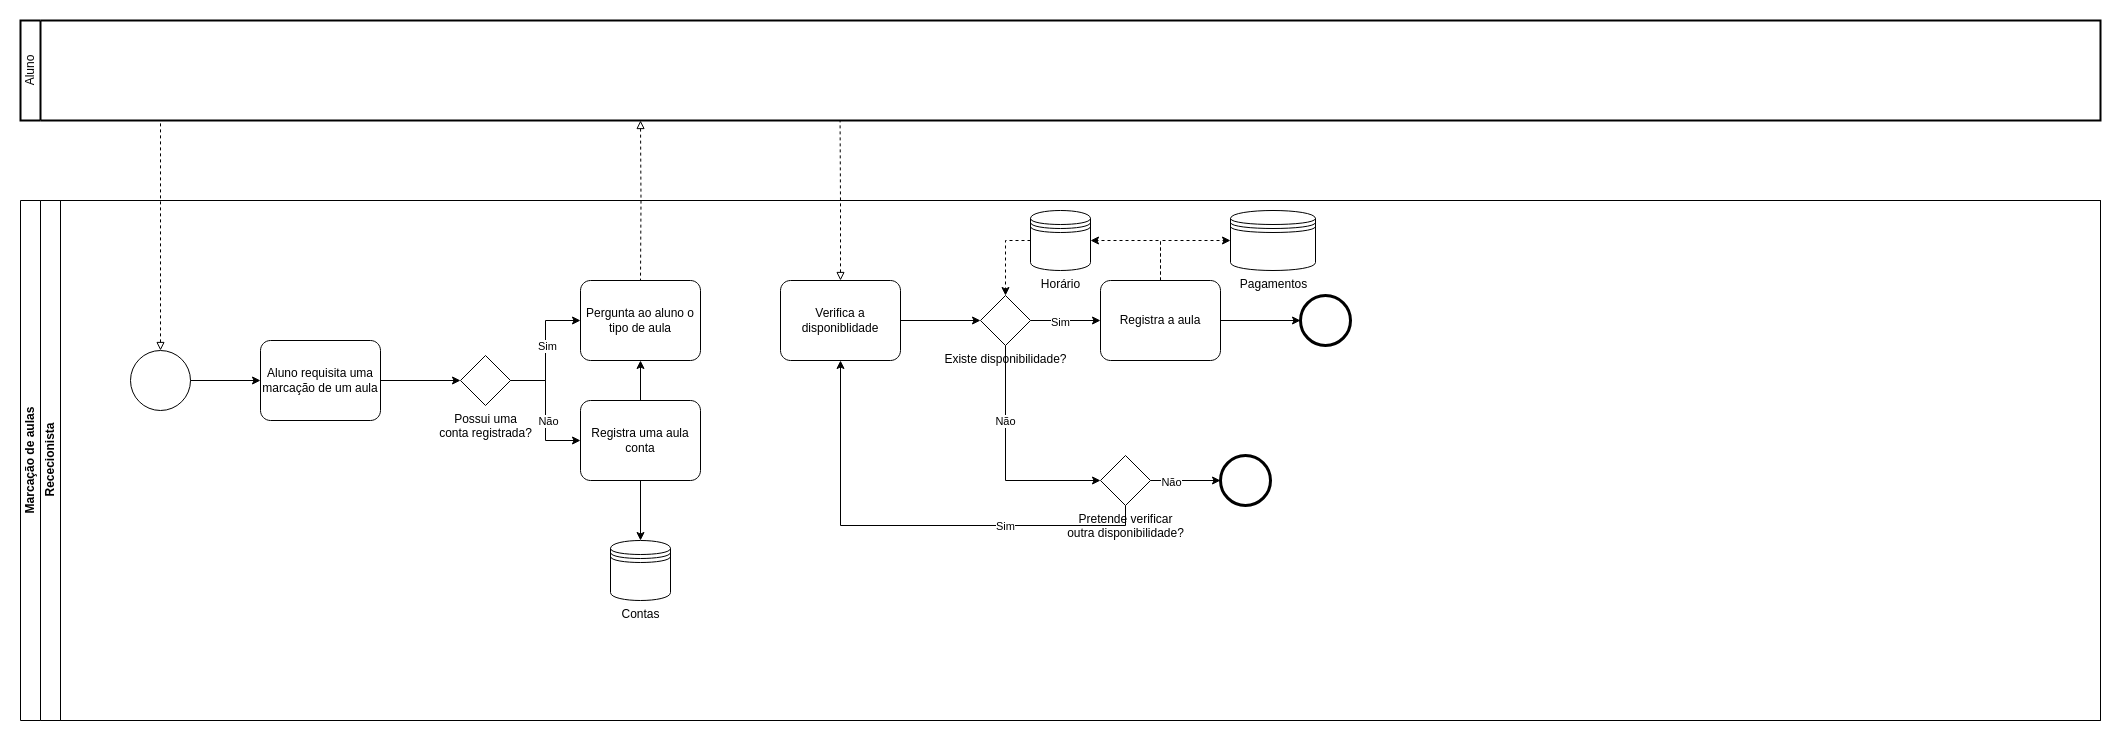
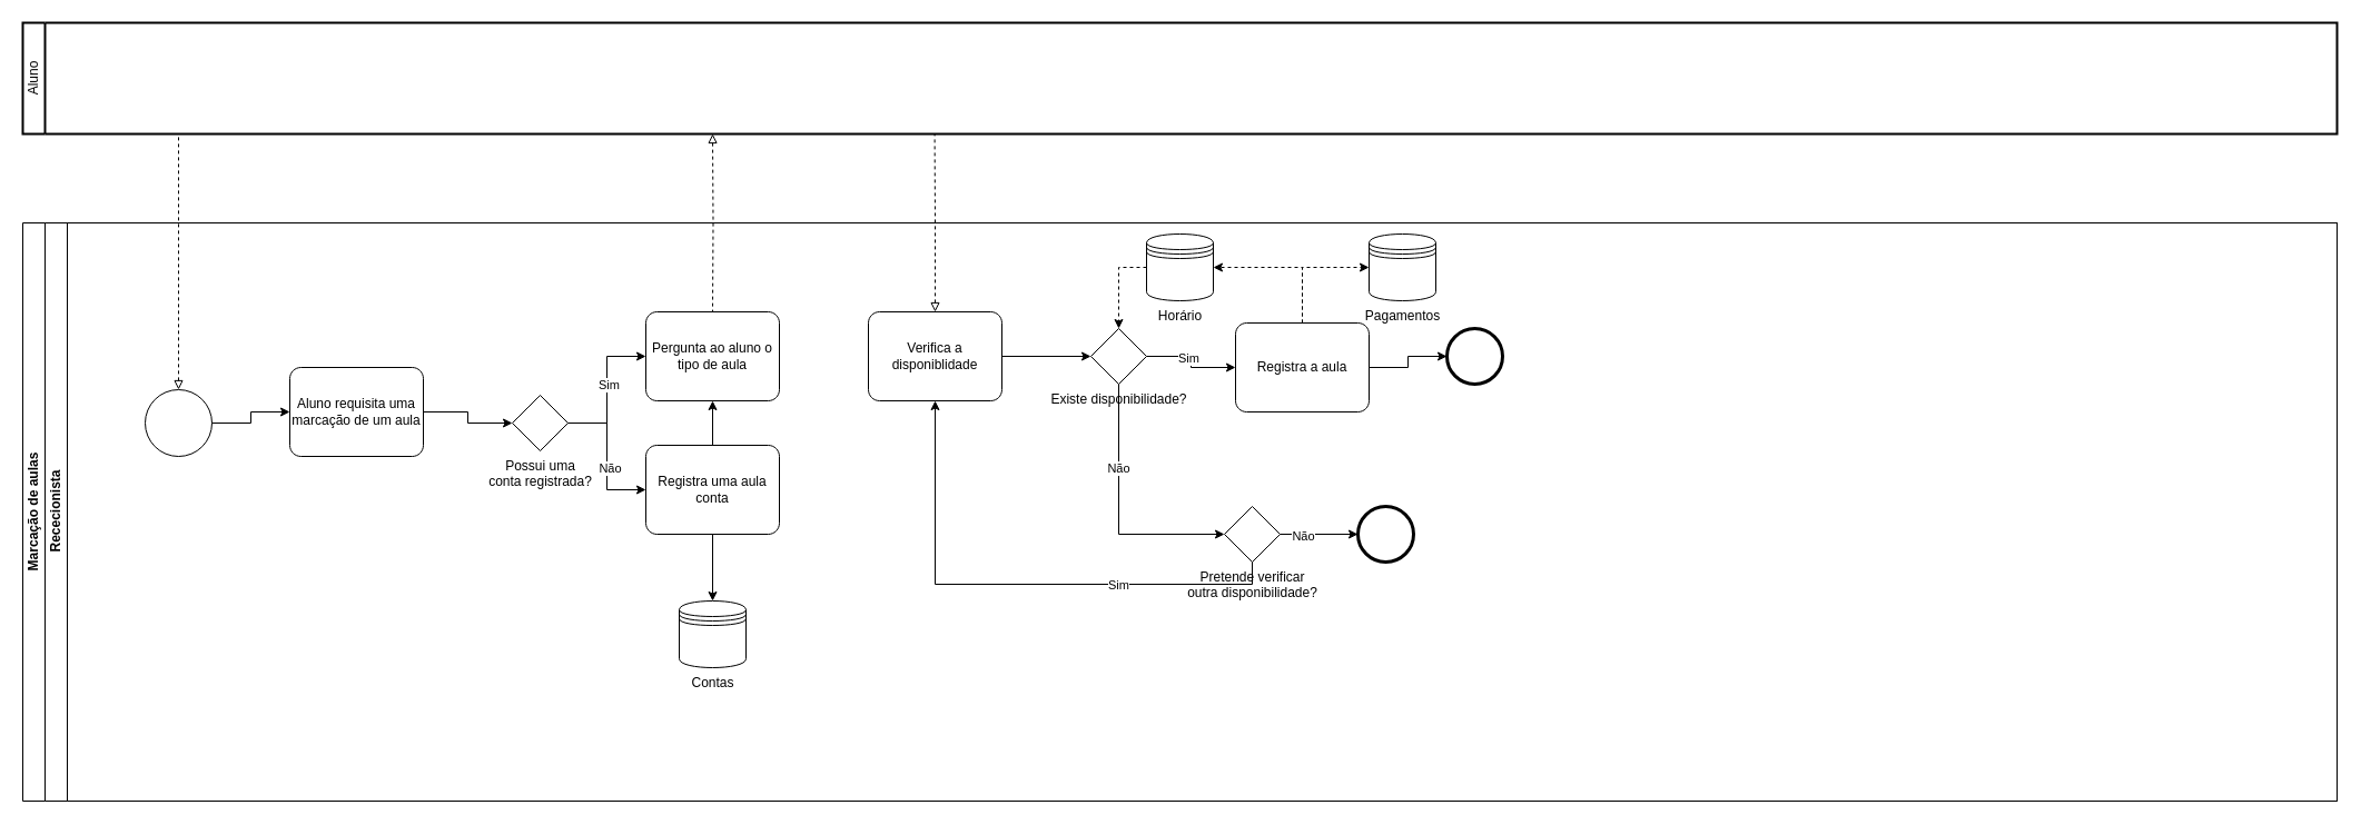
- <mxCell id="39" value="Pagamentos" style="shape=datastore;html=1;labelPosition=center;verticalLabelPosition=bottom;align=center;verticalAlign=top;" parent="3" vertex="1"><mxGeometry x="1190" y="10" width="85" height="60" as="geometry" /></mxCell>
+ <mxCell id="39" value="Pagamentos" style="shape=datastore;html=1;labelPosition=center;verticalLabelPosition=bottom;align=center;verticalAlign=top;" parent="3" vertex="1"><mxGeometry x="1190" y="10" width="60" height="60" as="geometry" /></mxCell>
- <mxCell id="25" value="Registra a aula" style="points=[[0.25,0,0],[0.5,0,0],[0.75,0,0],[1,0.25,0],[1,0.5,0],[1,0.75,0],[0.75,1,0],[0.5,1,0],[0.25,1,0],[0,0.75,0],[0,0.5,0],[0,0.25,0]];shape=mxgraph.bpmn.task;whiteSpace=wrap;rectStyle=rounded;size=10;html=1;container=1;expand=0;collapsible=0;taskMarker=abstract;" parent="3" vertex="1"><mxGeometry x="1060" y="80" width="120" height="80" as="geometry" /></mxCell>
+ <mxCell id="25" value="Registra a aula" style="points=[[0.25,0,0],[0.5,0,0],[0.75,0,0],[1,0.25,0],[1,0.5,0],[1,0.75,0],[0.75,1,0],[0.5,1,0],[0.25,1,0],[0,0.75,0],[0,0.5,0],[0,0.25,0]];shape=mxgraph.bpmn.task;whiteSpace=wrap;rectStyle=rounded;size=10;html=1;container=1;expand=0;collapsible=0;taskMarker=abstract;" parent="3" vertex="1"><mxGeometry x="1070" y="90" width="120" height="80" as="geometry" /></mxCell>
- <mxCell id="6" value="Aluno requisita uma marcação de um aula" style="points=[[0.25,0,0],[0.5,0,0],[0.75,0,0],[1,0.25,0],[1,0.5,0],[1,0.75,0],[0.75,1,0],[0.5,1,0],[0.25,1,0],[0,0.75,0],[0,0.5,0],[0,0.25,0]];shape=mxgraph.bpmn.task;whiteSpace=wrap;rectStyle=rounded;size=10;html=1;container=1;expand=0;collapsible=0;taskMarker=abstract;" parent="3" vertex="1"><mxGeometry x="220" y="140" width="120" height="80" as="geometry" /></mxCell>
+ <mxCell id="6" value="Aluno requisita uma marcação de um aula" style="points=[[0.25,0,0],[0.5,0,0],[0.75,0,0],[1,0.25,0],[1,0.5,0],[1,0.75,0],[0.75,1,0],[0.5,1,0],[0.25,1,0],[0,0.75,0],[0,0.5,0],[0,0.25,0]];shape=mxgraph.bpmn.task;whiteSpace=wrap;rectStyle=rounded;size=10;html=1;container=1;expand=0;collapsible=0;taskMarker=abstract;" parent="3" vertex="1"><mxGeometry x="220" y="130" width="120" height="80" as="geometry" /></mxCell>
